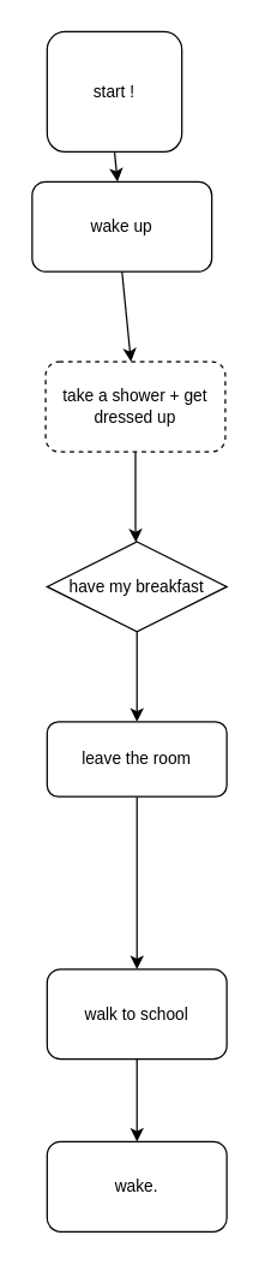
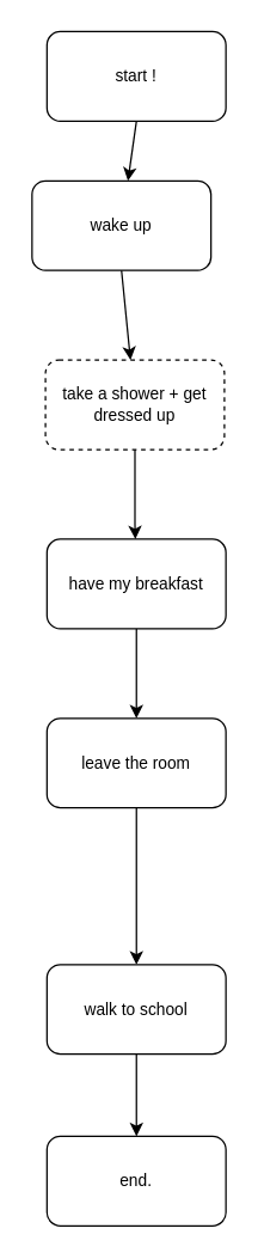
- <mxCell id="3" value="start !" style="rounded=1;whiteSpace=wrap;html=1;fontFamily=Helvetica;fontSize=11;fontColor=default;" parent="1" vertex="1"><mxGeometry x="31" y="20" width="90" height="80" as="geometry" /></mxCell>
+ <mxCell id="3" value="start !" style="rounded=1;whiteSpace=wrap;html=1;fontFamily=Helvetica;fontSize=11;fontColor=default;" parent="1" vertex="1"><mxGeometry x="31" y="20" width="120" height="60" as="geometry" /></mxCell>
- <mxCell id="8" value="have my breakfast " style="rhombus;whiteSpace=wrap;html=1;fontFamily=Helvetica;fontSize=11;fontColor=default;" parent="1" vertex="1"><mxGeometry x="31" y="360" width="120" height="60" as="geometry" /></mxCell>
+ <mxCell id="8" value="have my breakfast " style="rounded=1;whiteSpace=wrap;html=1;fontFamily=Helvetica;fontSize=11;fontColor=default;" parent="1" vertex="1"><mxGeometry x="31" y="360" width="120" height="60" as="geometry" /></mxCell>
- <mxCell id="11" value="leave the room" style="rounded=1;whiteSpace=wrap;html=1;fontFamily=Helvetica;fontSize=11;fontColor=default;strokeColor=default;fillColor=default;" parent="1" vertex="1"><mxGeometry x="31" y="480" width="120" height="50" as="geometry" /></mxCell>
+ <mxCell id="11" value="leave the room" style="rounded=1;whiteSpace=wrap;html=1;fontFamily=Helvetica;fontSize=11;fontColor=default;strokeColor=default;fillColor=default;" parent="1" vertex="1"><mxGeometry x="31" y="480" width="120" height="60" as="geometry" /></mxCell>
- <mxCell id="14" value="wake." style="whiteSpace=wrap;html=1;fontSize=11;rounded=1;" parent="1" vertex="1"><mxGeometry x="31" y="760" width="120" height="60" as="geometry" /></mxCell>
+ <mxCell id="14" value="end." style="whiteSpace=wrap;html=1;fontSize=11;rounded=1;" parent="1" vertex="1"><mxGeometry x="31" y="760" width="120" height="60" as="geometry" /></mxCell>
